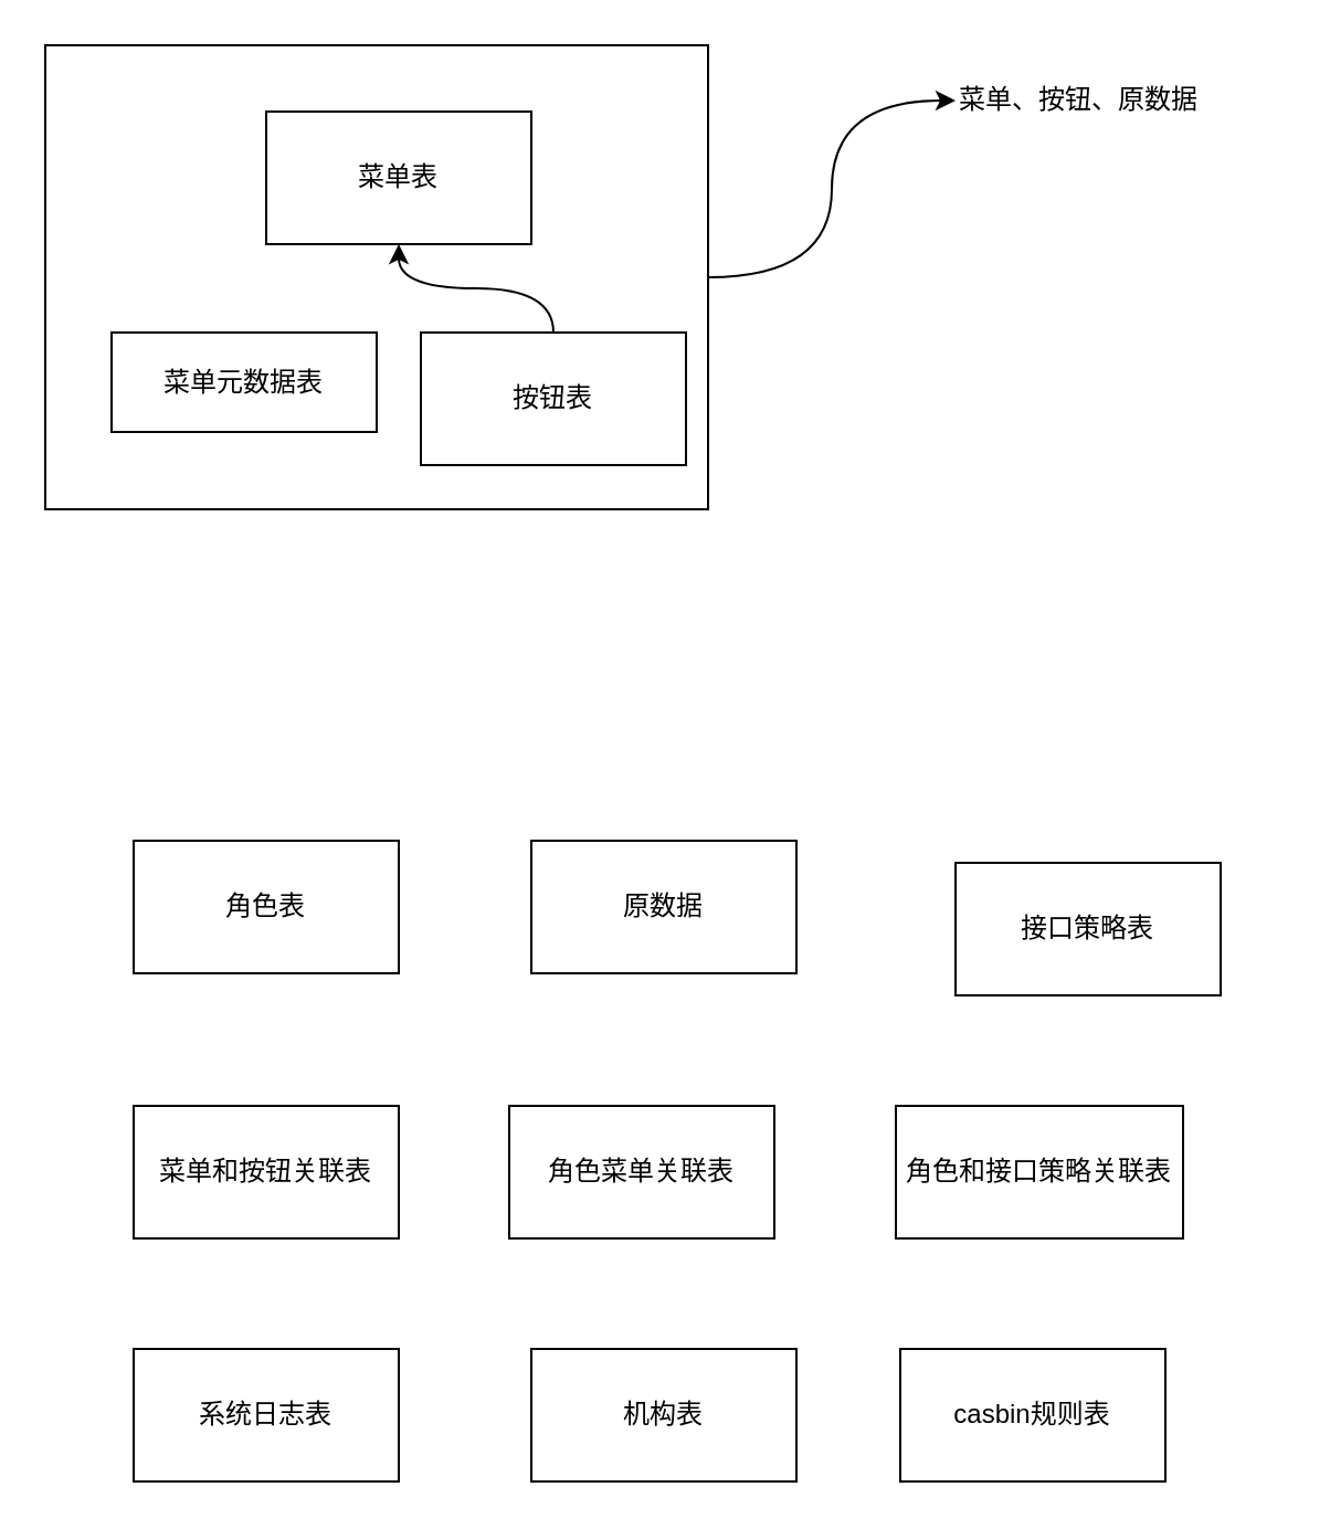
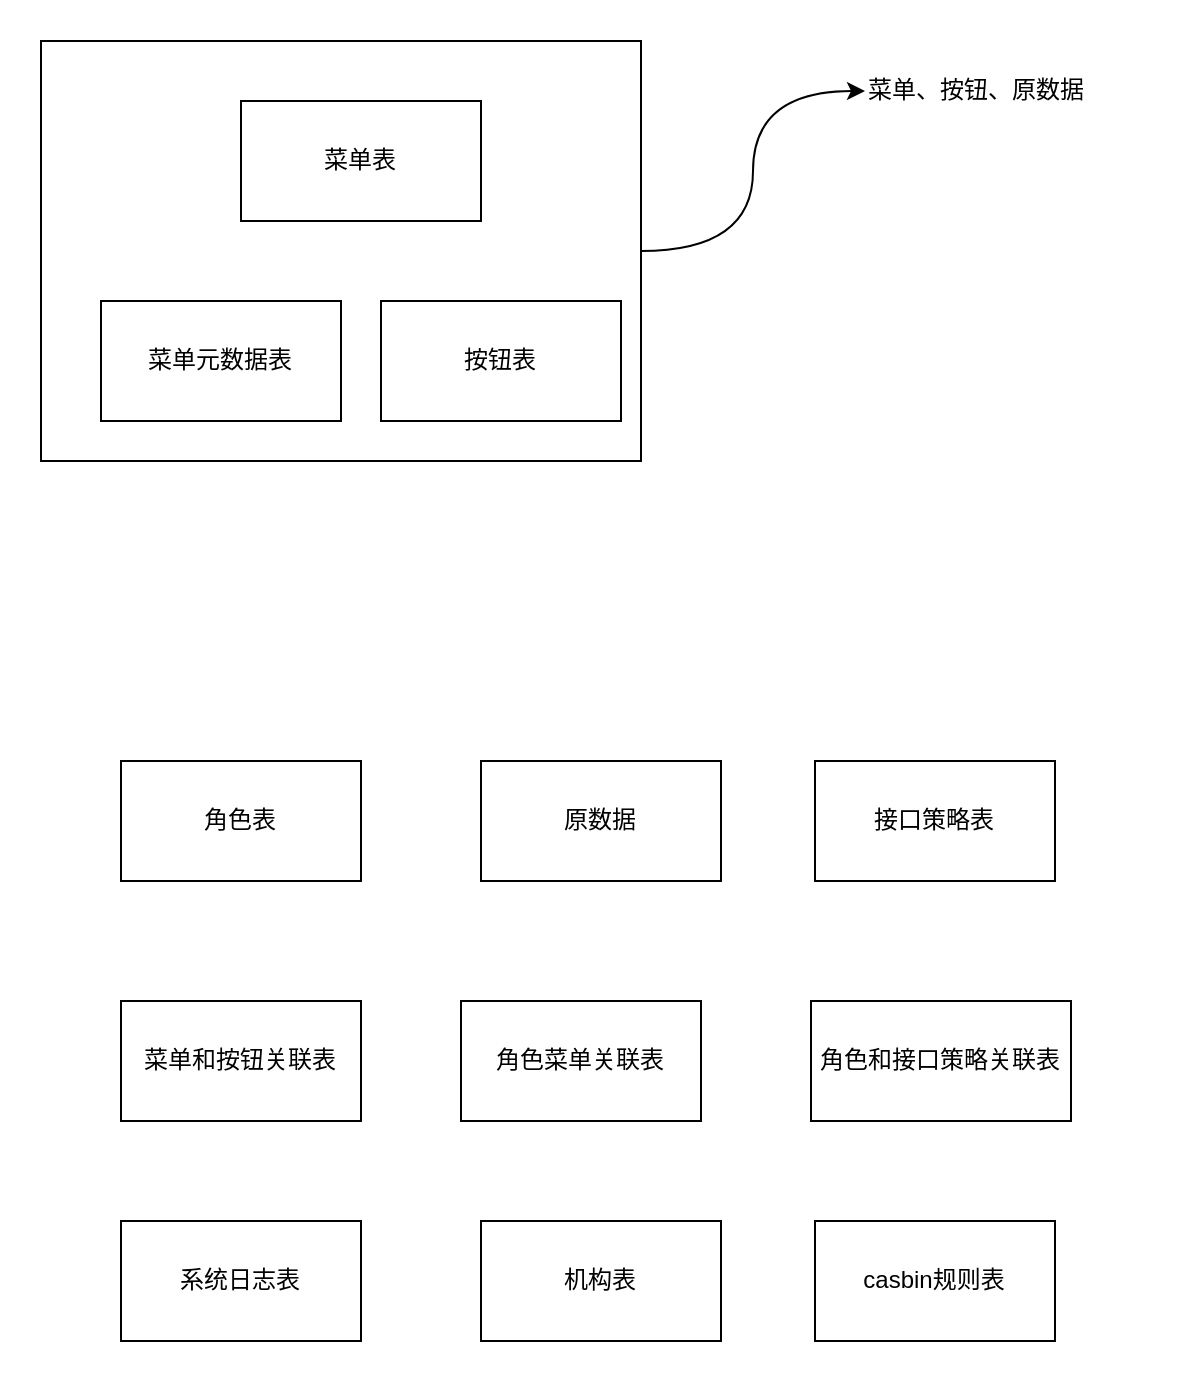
- <mxCell id="15" style="edgeStyle=orthogonalEdgeStyle;curved=1;rounded=0;orthogonalLoop=1;jettySize=auto;html=1;exitX=0.5;exitY=0;exitDx=0;exitDy=0;" edge="1" parent="11" source="16" target="13"><mxGeometry relative="1" as="geometry"><mxPoint x="160" y="100" as="targetPoint" /><Array as="points"><mxPoint x="230" y="110" /><mxPoint x="160" y="110" /></Array></mxGeometry></mxCell>
- <mxCell id="14" value="菜单元数据表" style="rounded=0;whiteSpace=wrap;html=1;" vertex="1" parent="11"><mxGeometry x="30" y="130" width="120" height="45" as="geometry" /></mxCell>
+ <mxCell id="14" value="菜单元数据表" style="rounded=0;whiteSpace=wrap;html=1;" vertex="1" parent="11"><mxGeometry x="30" y="130" width="120" height="60" as="geometry" /></mxCell>
- <mxCell id="5" value="接口策略表" style="rounded=0;whiteSpace=wrap;html=1;" vertex="1" parent="1"><mxGeometry x="432" y="390" width="120" height="60" as="geometry" /></mxCell>
+ <mxCell id="5" value="接口策略表" style="rounded=0;whiteSpace=wrap;html=1;" vertex="1" parent="1"><mxGeometry x="407" y="380" width="120" height="60" as="geometry" /></mxCell>
